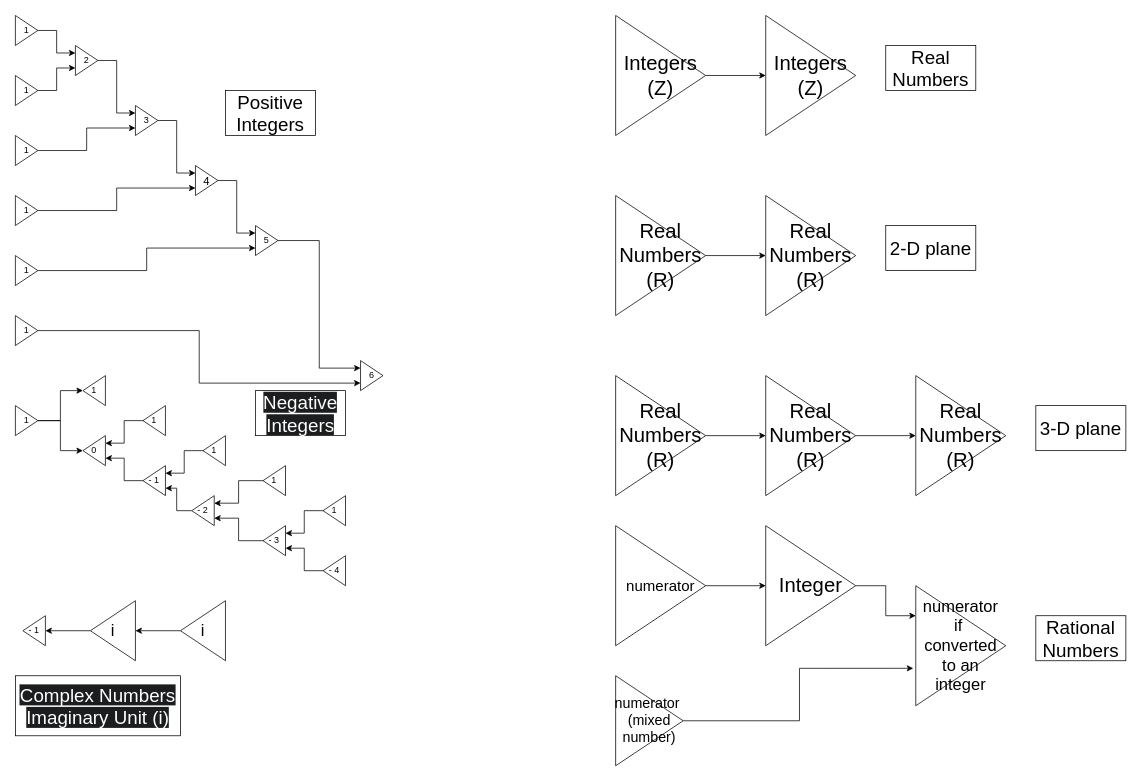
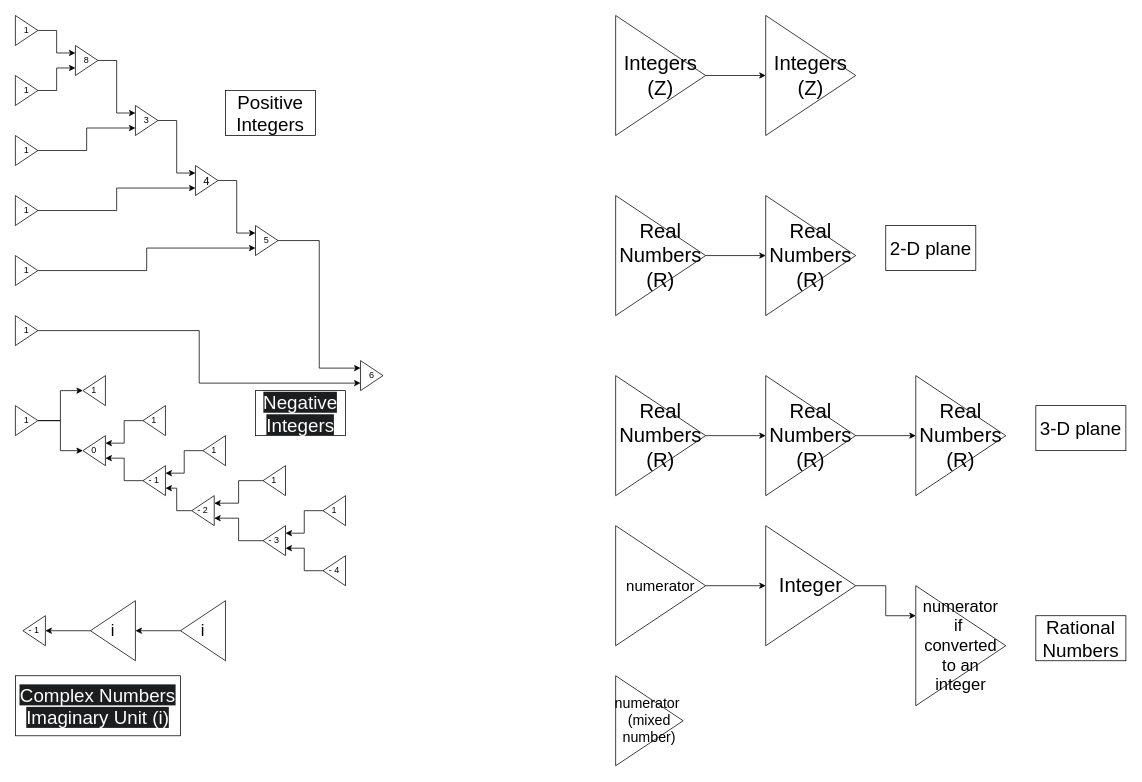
- <mxCell id="15" value="2" style="triangle;whiteSpace=wrap;html=1;" vertex="1" parent="1"><mxGeometry x="100" y="60" width="30" height="40" as="geometry" /></mxCell>
+ <mxCell id="15" value="8" style="triangle;whiteSpace=wrap;html=1;" vertex="1" parent="1"><mxGeometry x="100" y="60" width="30" height="40" as="geometry" /></mxCell>
- <mxCell id="55" value="&lt;font style=&quot;font-size: 25px;&quot;&gt;Real Numbers&lt;/font&gt;" style="whiteSpace=wrap;html=1;" vertex="1" parent="1"><mxGeometry x="1180" y="60" width="120" height="60" as="geometry" /></mxCell>
- <mxCell id="73" style="edgeStyle=orthogonalEdgeStyle;rounded=0;orthogonalLoop=1;jettySize=auto;html=1;entryX=-0.028;entryY=0.688;entryDx=0;entryDy=0;entryPerimeter=0;" edge="1" parent="1" source="71" target="72"><mxGeometry relative="1" as="geometry" /></mxCell>
